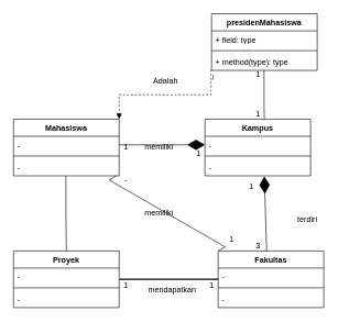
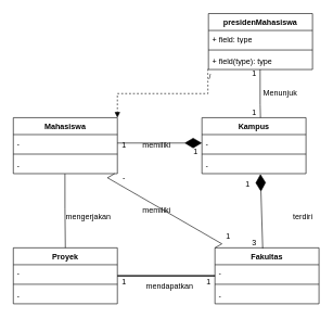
- <mxCell id="21" value="+ method(type): type" style="text;strokeColor=none;fillColor=none;align=left;verticalAlign=top;spacingLeft=4;spacingRight=4;overflow=hidden;rotatable=0;points=[[0,0.5],[1,0.5]];portConstraint=eastwest;whiteSpace=wrap;html=1;" vertex="1" parent="18"><mxGeometry y="60" width="160" height="26" as="geometry" /></mxCell>
+ <mxCell id="21" value="+ field(type): type" style="text;strokeColor=none;fillColor=none;align=left;verticalAlign=top;spacingLeft=4;spacingRight=4;overflow=hidden;rotatable=0;points=[[0,0.5],[1,0.5]];portConstraint=eastwest;whiteSpace=wrap;html=1;" vertex="1" parent="18"><mxGeometry y="60" width="160" height="26" as="geometry" /></mxCell>
- <mxCell id="29" value="Adalah" style="text;html=1;align=center;verticalAlign=middle;resizable=0;points=[];autosize=1;strokeColor=none;fillColor=none;" vertex="1" parent="1"><mxGeometry x="220" y="108" width="60" height="30" as="geometry" /></mxCell>
+ <mxCell id="28" value="Menunjuk" style="text;html=1;align=center;verticalAlign=middle;resizable=0;points=[];autosize=1;strokeColor=none;fillColor=none;" vertex="1" parent="1"><mxGeometry x="390" y="128" width="80" height="30" as="geometry" /></mxCell>
+ <mxCell id="45" value="mengerjakan" style="text;html=1;align=center;verticalAlign=middle;resizable=0;points=[];autosize=1;strokeColor=none;fillColor=none;" vertex="1" parent="1"><mxGeometry x="90" y="318" width="90" height="30" as="geometry" /></mxCell>
